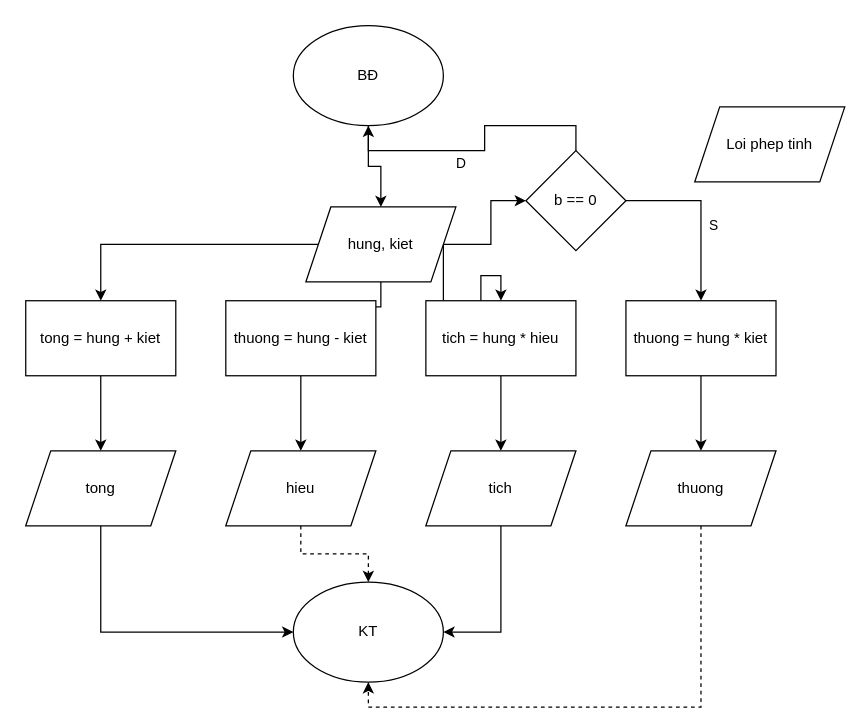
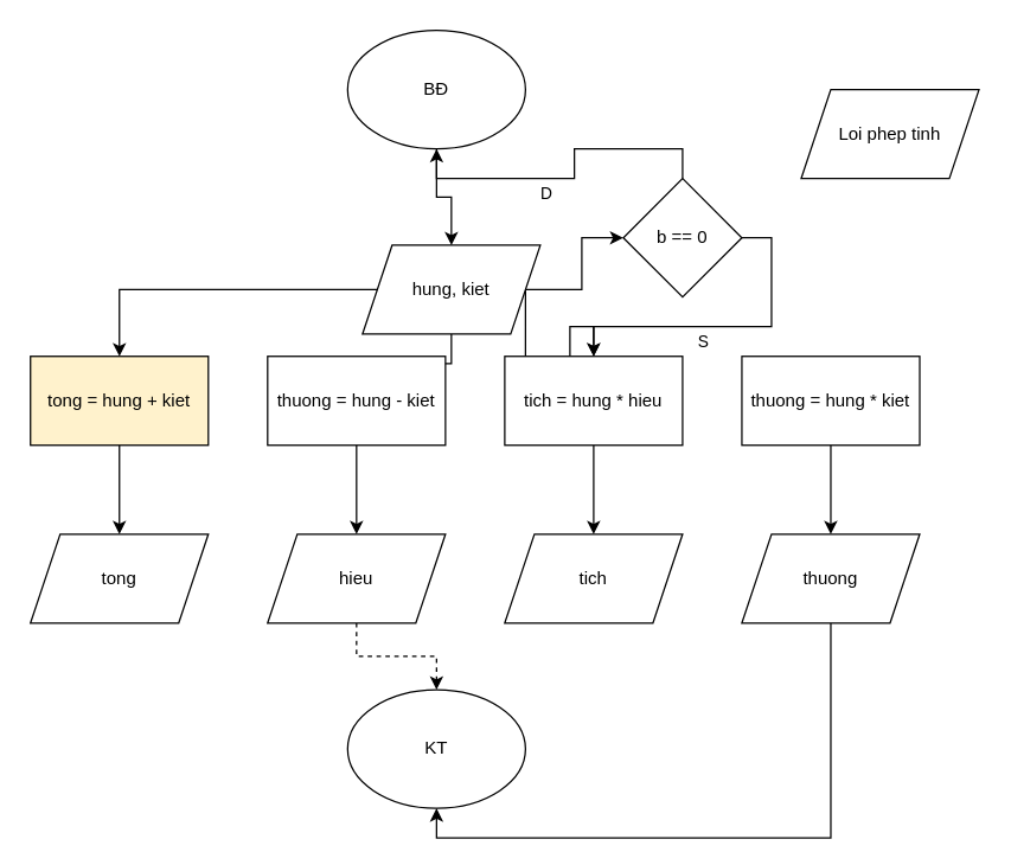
- <mxCell id="29" value="Loi phep tinh" style="shape=parallelogram;perimeter=parallelogramPerimeter;whiteSpace=wrap;html=1;fixedSize=1;" vertex="1" parent="1"><mxGeometry x="555" y="85" width="120" height="60" as="geometry" /></mxCell>
+ <mxCell id="29" value="Loi phep tinh" style="shape=parallelogram;perimeter=parallelogramPerimeter;whiteSpace=wrap;html=1;fixedSize=1;" vertex="1" parent="1"><mxGeometry x="540" y="60" width="120" height="60" as="geometry" /></mxCell>
- <mxCell id="26" value="S" style="edgeStyle=orthogonalEdgeStyle;rounded=0;orthogonalLoop=1;jettySize=auto;html=1;exitX=1;exitY=0.5;exitDx=0;exitDy=0;entryX=0.5;entryY=0;entryDx=0;entryDy=0;" edge="1" parent="1" source="28" target="23"><mxGeometry x="0.143" y="10" relative="1" as="geometry"><mxPoint as="offset" /></mxGeometry></mxCell>
+ <mxCell id="26" value="S" style="edgeStyle=orthogonalEdgeStyle;rounded=0;orthogonalLoop=1;jettySize=auto;html=1;exitX=1;exitY=0.5;exitDx=0;exitDy=0;" edge="1" parent="1" source="28" target="19"><mxGeometry x="0.143" y="10" relative="1" as="geometry"><mxPoint as="offset" /></mxGeometry></mxCell>
- <mxCell id="10" value="tong = hung + kiet" style="rounded=0;whiteSpace=wrap;html=1;" parent="1" vertex="1"><mxGeometry x="20" y="240" width="120" height="60" as="geometry" /></mxCell>
+ <mxCell id="10" value="tong = hung + kiet" style="rounded=0;whiteSpace=wrap;html=1;fillColor=#fff2cc;" parent="1" vertex="1"><mxGeometry x="20" y="240" width="120" height="60" as="geometry" /></mxCell>
- <mxCell id="20" style="edgeStyle=orthogonalEdgeStyle;rounded=0;orthogonalLoop=1;jettySize=auto;html=1;exitX=0.5;exitY=1;exitDx=0;exitDy=0;entryX=1;entryY=0.5;entryDx=0;entryDy=0;" parent="1" source="21" target="13" edge="1"><mxGeometry relative="1" as="geometry" /></mxCell>
- <mxCell id="11" style="edgeStyle=orthogonalEdgeStyle;rounded=0;orthogonalLoop=1;jettySize=auto;html=1;exitX=0.5;exitY=1;exitDx=0;exitDy=0;entryX=0;entryY=0.5;entryDx=0;entryDy=0;" parent="1" source="12" target="13" edge="1"><mxGeometry relative="1" as="geometry" /></mxCell>
- <mxCell id="24" style="edgeStyle=orthogonalEdgeStyle;rounded=0;orthogonalLoop=1;jettySize=auto;html=1;exitX=0.5;exitY=1;exitDx=0;exitDy=0;entryX=0.5;entryY=1;entryDx=0;entryDy=0;dashed=1;" edge="1" parent="1" source="25" target="13"><mxGeometry relative="1" as="geometry" /></mxCell>
+ <mxCell id="24" style="edgeStyle=orthogonalEdgeStyle;rounded=0;orthogonalLoop=1;jettySize=auto;html=1;exitX=0.5;exitY=1;exitDx=0;exitDy=0;entryX=0.5;entryY=1;entryDx=0;entryDy=0;" edge="1" parent="1" source="25" target="13"><mxGeometry relative="1" as="geometry" /></mxCell>
